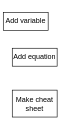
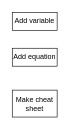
- <mxCell id="2" value="Add variable" style="rounded=0;whiteSpace=wrap;html=1;" parent="1" vertex="1"><mxGeometry x="5" y="20" width="75" height="30" as="geometry" /></mxCell>
+ <mxCell id="2" value="Add variable" style="rounded=0;whiteSpace=wrap;html=1;" parent="1" vertex="1"><mxGeometry x="20" y="20" width="75" height="30" as="geometry" /></mxCell>
